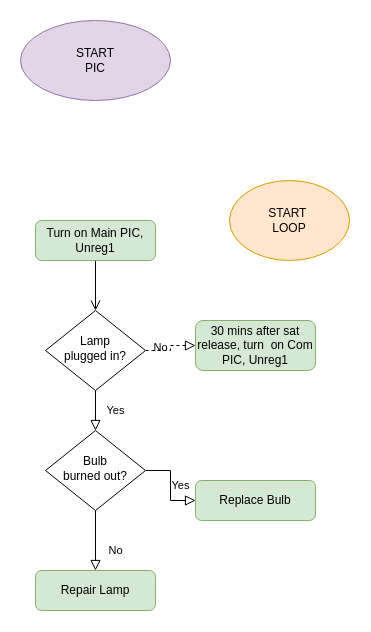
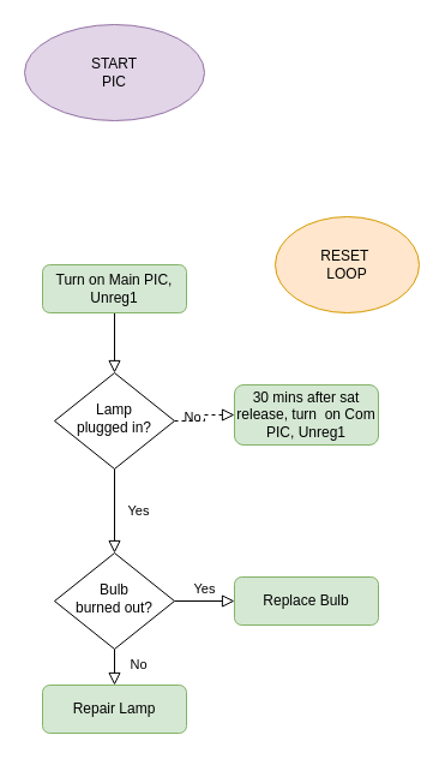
- <mxCell id="14" value="START&amp;nbsp;&lt;div&gt;LOOP&lt;/div&gt;" style="ellipse;whiteSpace=wrap;html=1;fillColor=#ffe6cc;strokeColor=#d79b00;" vertex="1" parent="1"><mxGeometry x="229" y="180" width="120" height="80" as="geometry" /></mxCell>
+ <mxCell id="14" value="RESET&amp;nbsp;&lt;div&gt;LOOP&lt;/div&gt;" style="ellipse;whiteSpace=wrap;html=1;fillColor=#ffe6cc;strokeColor=#d79b00;" vertex="1" parent="1"><mxGeometry x="229" y="180" width="120" height="80" as="geometry" /></mxCell>
- <mxCell id="2" value="" style="rounded=0;html=1;jettySize=auto;orthogonalLoop=1;fontSize=11;endArrow=open;endFill=0;endSize=8;strokeWidth=1;shadow=0;labelBackgroundColor=none;edgeStyle=orthogonalEdgeStyle;" parent="1" source="3" target="6" edge="1"><mxGeometry relative="1" as="geometry" /></mxCell>
+ <mxCell id="2" value="" style="rounded=0;html=1;jettySize=auto;orthogonalLoop=1;fontSize=11;endArrow=block;endFill=0;endSize=8;strokeWidth=1;shadow=0;labelBackgroundColor=none;edgeStyle=orthogonalEdgeStyle;" parent="1" source="3" target="6" edge="1"><mxGeometry relative="1" as="geometry" /></mxCell>
- <mxCell id="10" value="Bulb&lt;br&gt;burned out?" style="rhombus;whiteSpace=wrap;html=1;shadow=0;fontFamily=Helvetica;fontSize=12;align=center;strokeWidth=1;spacing=6;spacingTop=-4;" parent="1" vertex="1"><mxGeometry x="45" y="430" width="100" height="80" as="geometry" /></mxCell>
+ <mxCell id="10" value="Bulb&lt;br&gt;burned out?" style="rhombus;whiteSpace=wrap;html=1;shadow=0;fontFamily=Helvetica;fontSize=12;align=center;strokeWidth=1;spacing=6;spacingTop=-4;" parent="1" vertex="1"><mxGeometry x="45" y="460" width="100" height="80" as="geometry" /></mxCell>
